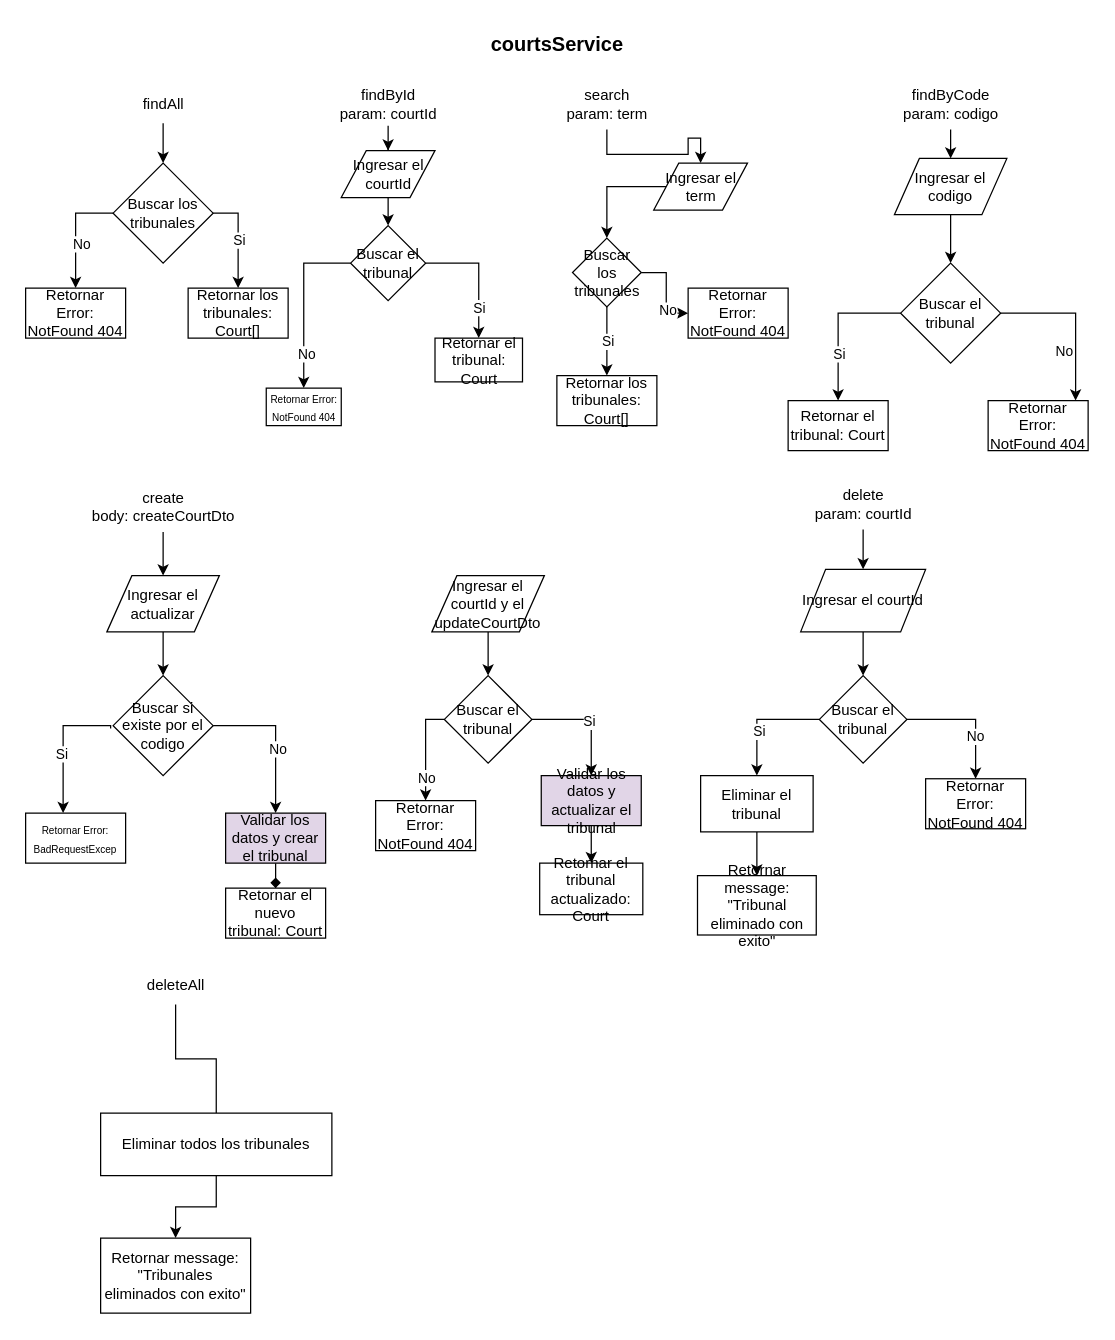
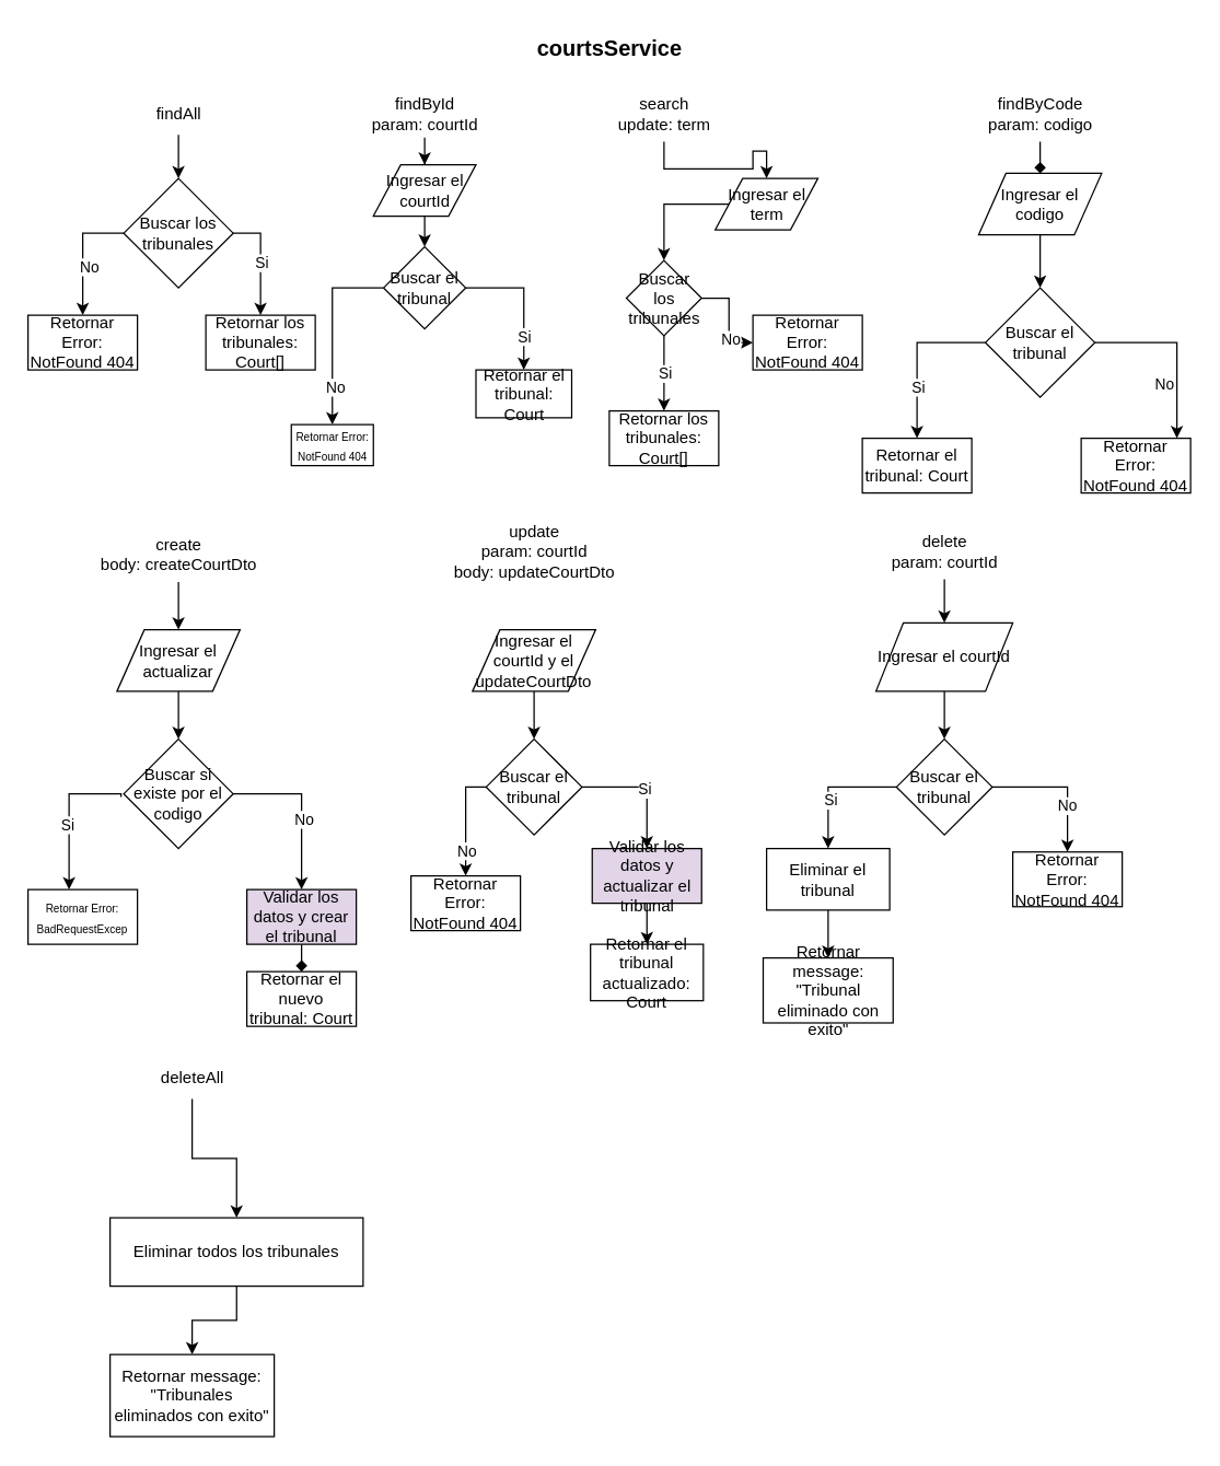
- <mxCell id="8" value="&lt;div&gt;search&lt;/div&gt;&lt;div&gt;param: term&lt;br&gt;&lt;/div&gt;" style="text;html=1;align=center;verticalAlign=middle;resizable=0;points=[];autosize=1;strokeColor=none;fillColor=none;" parent="1" vertex="1"><mxGeometry x="440" y="63" width="90" height="40" as="geometry" /></mxCell>
+ <mxCell id="8" value="&lt;div&gt;search&lt;/div&gt;&lt;div&gt;update: term&lt;br&gt;&lt;/div&gt;" style="text;html=1;align=center;verticalAlign=middle;resizable=0;points=[];autosize=1;strokeColor=none;fillColor=none;" parent="1" vertex="1"><mxGeometry x="440" y="63" width="90" height="40" as="geometry" /></mxCell>
- <mxCell id="9" style="edgeStyle=orthogonalEdgeStyle;rounded=0;orthogonalLoop=1;jettySize=auto;html=1;" parent="1" source="10" target="37" edge="1"><mxGeometry relative="1" as="geometry"><mxPoint x="760" y="130" as="targetPoint" /></mxGeometry></mxCell>
+ <mxCell id="9" style="edgeStyle=orthogonalEdgeStyle;rounded=0;orthogonalLoop=1;jettySize=auto;html=1;endArrow=diamond;" parent="1" source="10" target="37" edge="1"><mxGeometry relative="1" as="geometry"><mxPoint x="760" y="130" as="targetPoint" /></mxGeometry></mxCell>
+ <mxCell id="58" value="&lt;div&gt;update&lt;/div&gt;&lt;div&gt;param: courtId&lt;/div&gt;&lt;div&gt;body: updateCourtDto&lt;br&gt;&lt;/div&gt;" style="text;html=1;align=center;verticalAlign=middle;resizable=0;points=[];autosize=1;strokeColor=none;fillColor=none;" parent="1" vertex="1"><mxGeometry x="320" y="373" width="140" height="60" as="geometry" /></mxCell>
- <mxCell id="83" style="edgeStyle=orthogonalEdgeStyle;rounded=0;orthogonalLoop=1;jettySize=auto;html=1;endArrow=none;" parent="1" source="84" target="86" edge="1"><mxGeometry relative="1" as="geometry"><mxPoint x="140" y="890" as="targetPoint" /></mxGeometry></mxCell>
+ <mxCell id="83" style="edgeStyle=orthogonalEdgeStyle;rounded=0;orthogonalLoop=1;jettySize=auto;html=1;" parent="1" source="84" target="86" edge="1"><mxGeometry relative="1" as="geometry"><mxPoint x="140" y="890" as="targetPoint" /></mxGeometry></mxCell>
